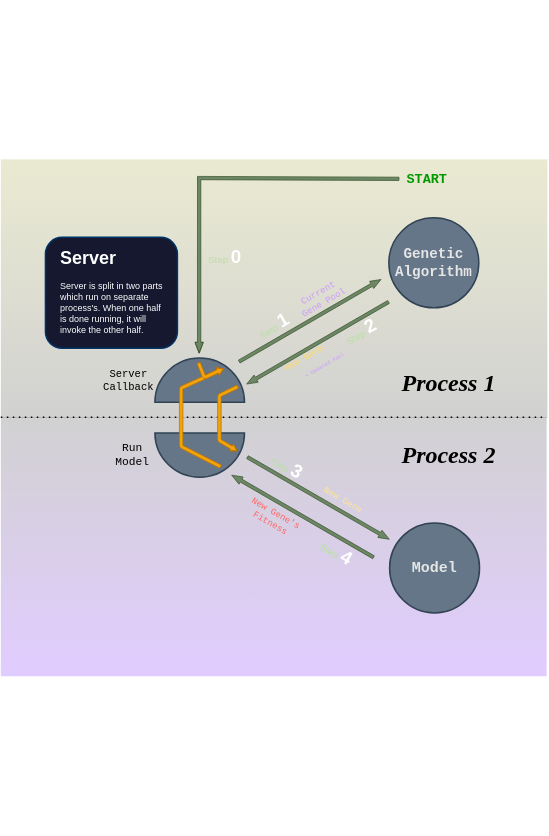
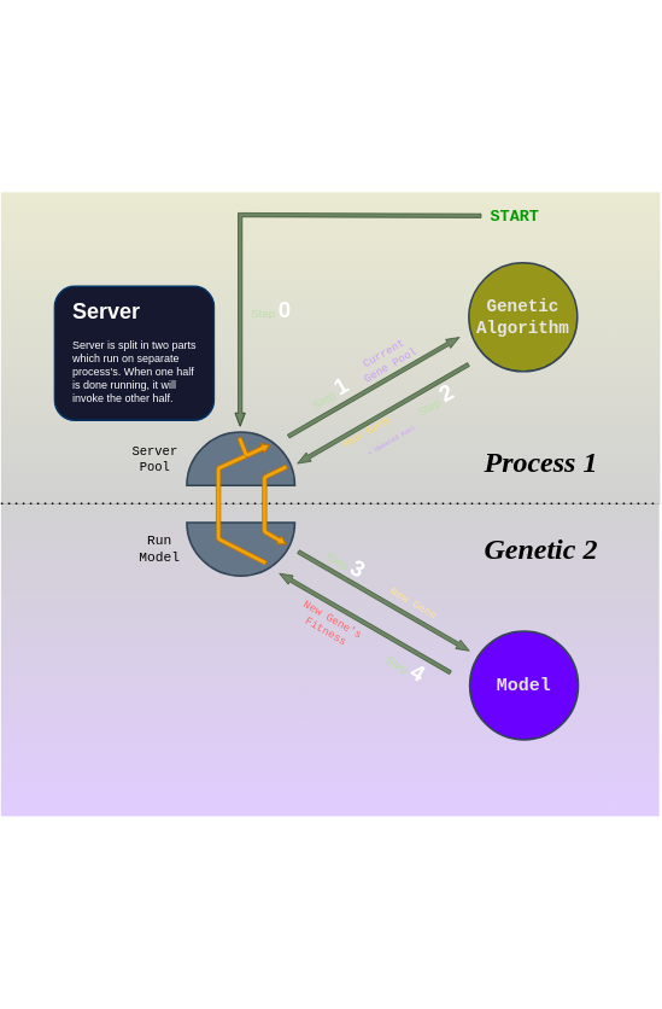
- <mxCell id="24" value="&lt;font style=&quot;font-size: 19px;&quot;&gt;Genetic Algorithm&lt;/font&gt;" style="ellipse;whiteSpace=wrap;html=1;aspect=fixed;fontSize=20;fillColor=#647687;strokeColor=#314354;fontFamily=Courier New;fontColor=#E6E6E6;strokeWidth=2;fontStyle=1" parent="1" vertex="1"><mxGeometry x="478" y="290" width="120" height="120" as="geometry" /></mxCell>
+ <mxCell id="24" value="&lt;font style=&quot;font-size: 19px;&quot;&gt;Genetic Algorithm&lt;/font&gt;" style="ellipse;whiteSpace=wrap;html=1;aspect=fixed;fontSize=20;fillColor=#96961b;strokeColor=#314354;fontFamily=Courier New;fontColor=#E6E6E6;strokeWidth=2;fontStyle=1;" parent="1" vertex="1"><mxGeometry x="478" y="290" width="120" height="120" as="geometry" /></mxCell>
- <mxCell id="31" value="Server Callback" style="text;html=1;strokeColor=none;fillColor=none;align=center;verticalAlign=middle;whiteSpace=wrap;rounded=0;fontFamily=Courier New;fontSize=14;" parent="1" vertex="1"><mxGeometry x="101" y="491.5" width="60" height="30" as="geometry" /></mxCell>
+ <mxCell id="31" value="Server Pool" style="text;html=1;strokeColor=none;fillColor=none;align=center;verticalAlign=middle;whiteSpace=wrap;rounded=0;fontFamily=Courier New;fontSize=14;" parent="1" vertex="1"><mxGeometry x="101" y="491.5" width="60" height="30" as="geometry" /></mxCell>
- <mxCell id="35" value="&lt;i&gt;&lt;font size=&quot;1&quot; style=&quot;&quot;&gt;&lt;b style=&quot;font-size: 32px;&quot;&gt;Process 2&lt;/b&gt;&lt;/font&gt;&lt;/i&gt;" style="text;html=1;strokeColor=none;fillColor=none;align=center;verticalAlign=middle;whiteSpace=wrap;rounded=0;fontSize=15;fontFamily=Verdana;" parent="1" vertex="1"><mxGeometry x="478" y="560" width="160" height="93" as="geometry" /></mxCell>
+ <mxCell id="35" value="&lt;i&gt;&lt;font size=&quot;1&quot; style=&quot;&quot;&gt;&lt;b style=&quot;font-size: 32px;&quot;&gt;Genetic 2&lt;/b&gt;&lt;/font&gt;&lt;/i&gt;" style="text;html=1;strokeColor=none;fillColor=none;align=center;verticalAlign=middle;whiteSpace=wrap;rounded=0;fontSize=15;fontFamily=Verdana;" parent="1" vertex="1"><mxGeometry x="478" y="560" width="160" height="93" as="geometry" /></mxCell>
- <mxCell id="23" value="Model" style="ellipse;whiteSpace=wrap;html=1;aspect=fixed;fontSize=20;fillColor=#647687;strokeColor=#314354;fontFamily=Courier New;fontColor=#E6E6E6;strokeWidth=2;fontStyle=1;container=1;" parent="1" vertex="1"><mxGeometry x="479" y="697" width="120" height="120" as="geometry" /></mxCell>
+ <mxCell id="23" value="Model" style="ellipse;whiteSpace=wrap;html=1;aspect=fixed;fontSize=20;fillColor=#6a00ff;strokeColor=#314354;fontFamily=Courier New;fontColor=#E6E6E6;strokeWidth=2;fontStyle=1;container=1;" parent="1" vertex="1"><mxGeometry x="479" y="697" width="120" height="120" as="geometry" /></mxCell>
